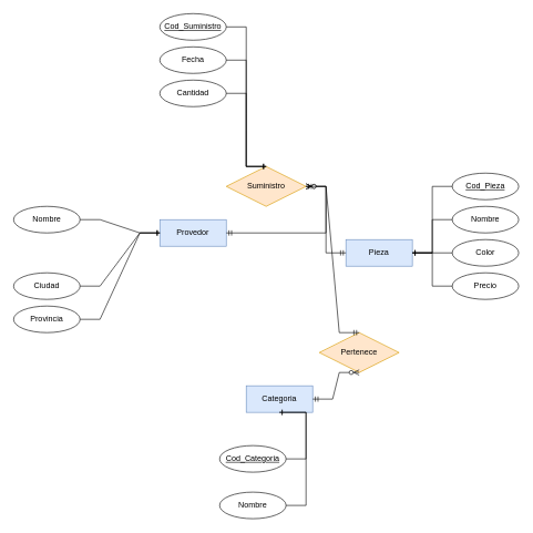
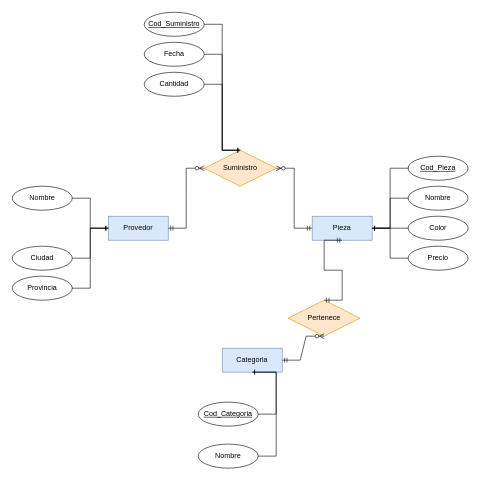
- <mxCell id="2" value="Provedor" style="whiteSpace=wrap;html=1;align=center;fillColor=#dae8fc;strokeColor=#6c8ebf;" vertex="1" parent="1"><mxGeometry x="240" y="330" width="100" height="40" as="geometry" /></mxCell>
+ <mxCell id="2" value="Provedor" style="whiteSpace=wrap;html=1;align=center;fillColor=#dae8fc;strokeColor=#6c8ebf;" vertex="1" parent="1"><mxGeometry x="180" y="360" width="100" height="40" as="geometry" /></mxCell>
- <mxCell id="34" value="" style="edgeStyle=entityRelationEdgeStyle;fontSize=12;html=1;endArrow=ERmandOne;startArrow=ERmandOne;rounded=0;exitX=0.5;exitY=0;exitDx=0;exitDy=0;" edge="1" parent="1" source="32" target="23"><mxGeometry width="100" height="100" relative="1" as="geometry"><mxPoint x="340" y="500" as="sourcePoint" /><mxPoint x="440" y="400" as="targetPoint" /></mxGeometry></mxCell>
+ <mxCell id="34" value="" style="edgeStyle=entityRelationEdgeStyle;fontSize=12;html=1;endArrow=ERmandOne;startArrow=ERmandOne;rounded=0;entryX=0.5;entryY=1;entryDx=0;entryDy=0;exitX=0.5;exitY=0;exitDx=0;exitDy=0;" edge="1" parent="1" source="32" target="9"><mxGeometry width="100" height="100" relative="1" as="geometry"><mxPoint x="340" y="500" as="sourcePoint" /><mxPoint x="440" y="400" as="targetPoint" /></mxGeometry></mxCell>
